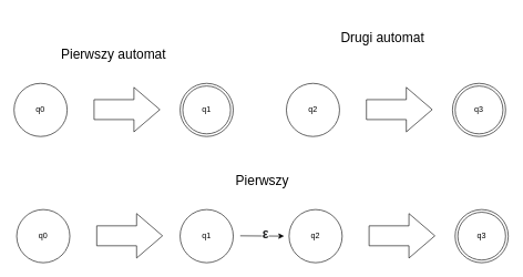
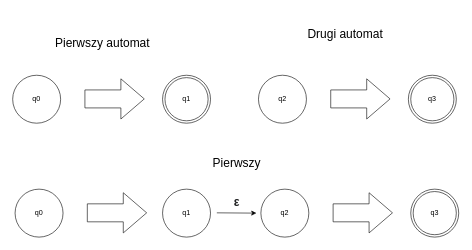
- <mxCell id="6" value="&lt;font style=&quot;font-size: 20px&quot;&gt;Pierwszy automat&lt;/font&gt;" style="text;html=1;strokeColor=none;fillColor=none;align=center;verticalAlign=middle;whiteSpace=wrap;rounded=0;" vertex="1" parent="1"><mxGeometry x="80" y="45" width="180" height="70" as="geometry" /></mxCell>
+ <mxCell id="6" value="&lt;font style=&quot;font-size: 20px&quot;&gt;Pierwszy automat&lt;/font&gt;" style="text;html=1;strokeColor=none;fillColor=none;align=center;verticalAlign=middle;whiteSpace=wrap;rounded=0;" vertex="1" parent="1"><mxGeometry x="80" y="35" width="180" height="70" as="geometry" /></mxCell>
- <mxCell id="18" value="&lt;b style=&quot;color: rgb(32 , 33 , 34) ; font-family: sans-serif ; background-color: rgb(255 , 255 , 255)&quot;&gt;&lt;font style=&quot;font-size: 20px&quot;&gt;ε&lt;/font&gt;&lt;/b&gt;" style="text;html=1;strokeColor=none;fillColor=none;align=center;verticalAlign=middle;whiteSpace=wrap;rounded=0;" vertex="1" parent="1"><mxGeometry x="378.5" y="340" width="40" height="20" as="geometry" /></mxCell>
+ <mxCell id="18" value="&lt;b style=&quot;color: rgb(32 , 33 , 34) ; font-family: sans-serif ; background-color: rgb(255 , 255 , 255)&quot;&gt;&lt;font style=&quot;font-size: 20px&quot;&gt;ε&lt;/font&gt;&lt;/b&gt;" style="text;html=1;strokeColor=none;fillColor=none;align=center;verticalAlign=middle;whiteSpace=wrap;rounded=0;" vertex="1" parent="1"><mxGeometry x="373.5" y="325" width="40" height="20" as="geometry" /></mxCell>
